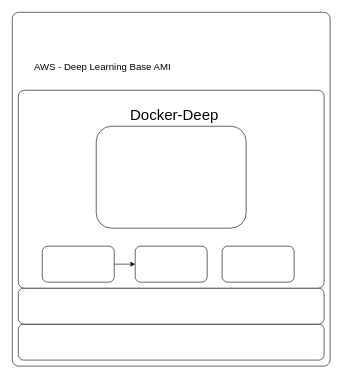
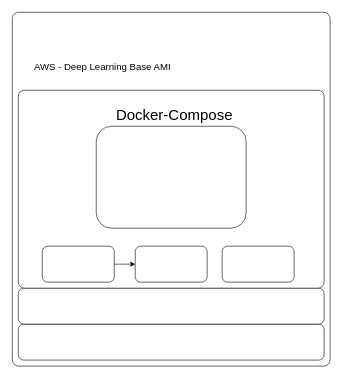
- <mxCell id="12" value="Docker-Deep" style="text;html=1;resizable=0;autosize=1;align=center;verticalAlign=middle;points=[];fillColor=none;strokeColor=none;rounded=0;fontSize=25;" vertex="1" parent="1"><mxGeometry x="185" y="170" width="210" height="40" as="geometry" /></mxCell>
+ <mxCell id="12" value="Docker-Compose" style="text;html=1;resizable=0;autosize=1;align=center;verticalAlign=middle;points=[];fillColor=none;strokeColor=none;rounded=0;fontSize=25;" vertex="1" parent="1"><mxGeometry x="185" y="170" width="210" height="40" as="geometry" /></mxCell>
